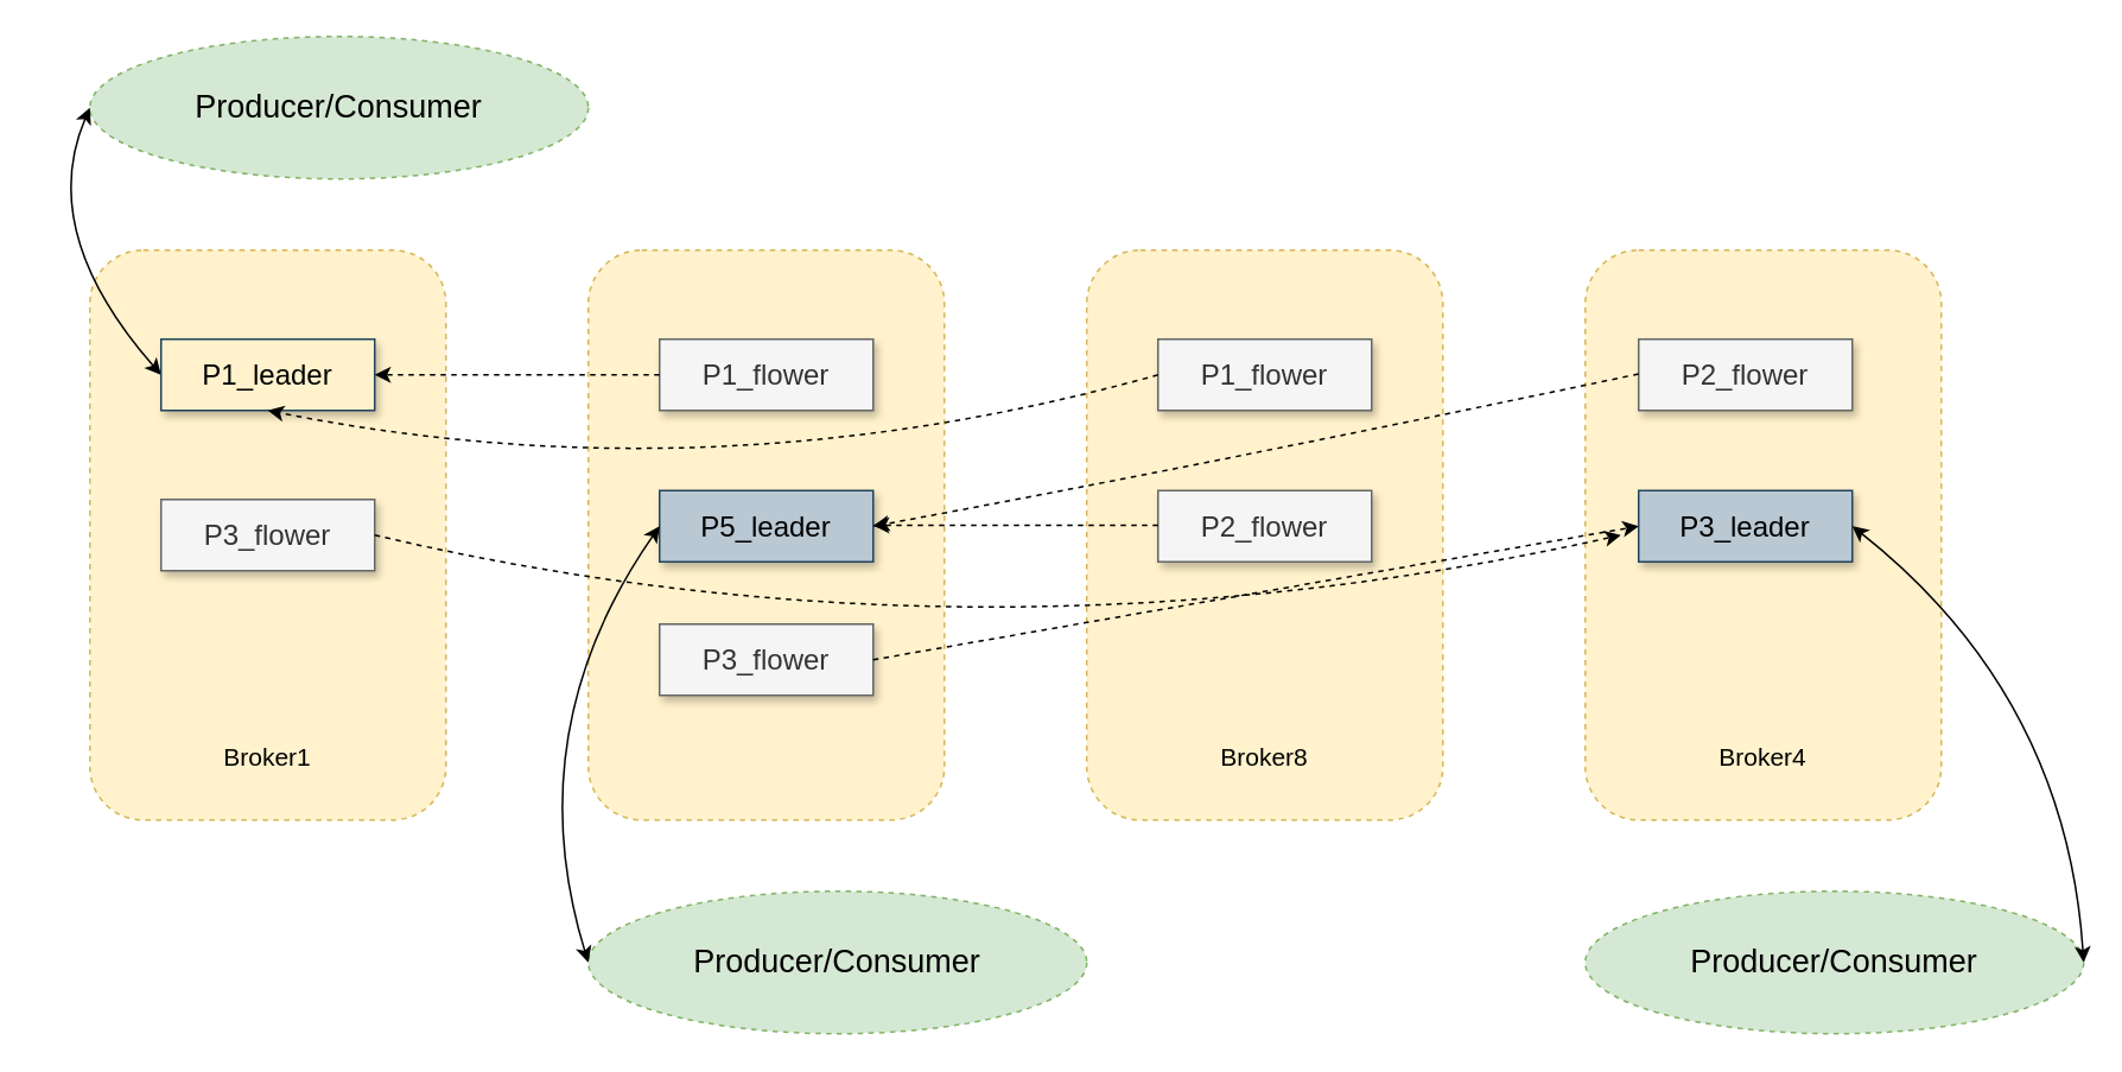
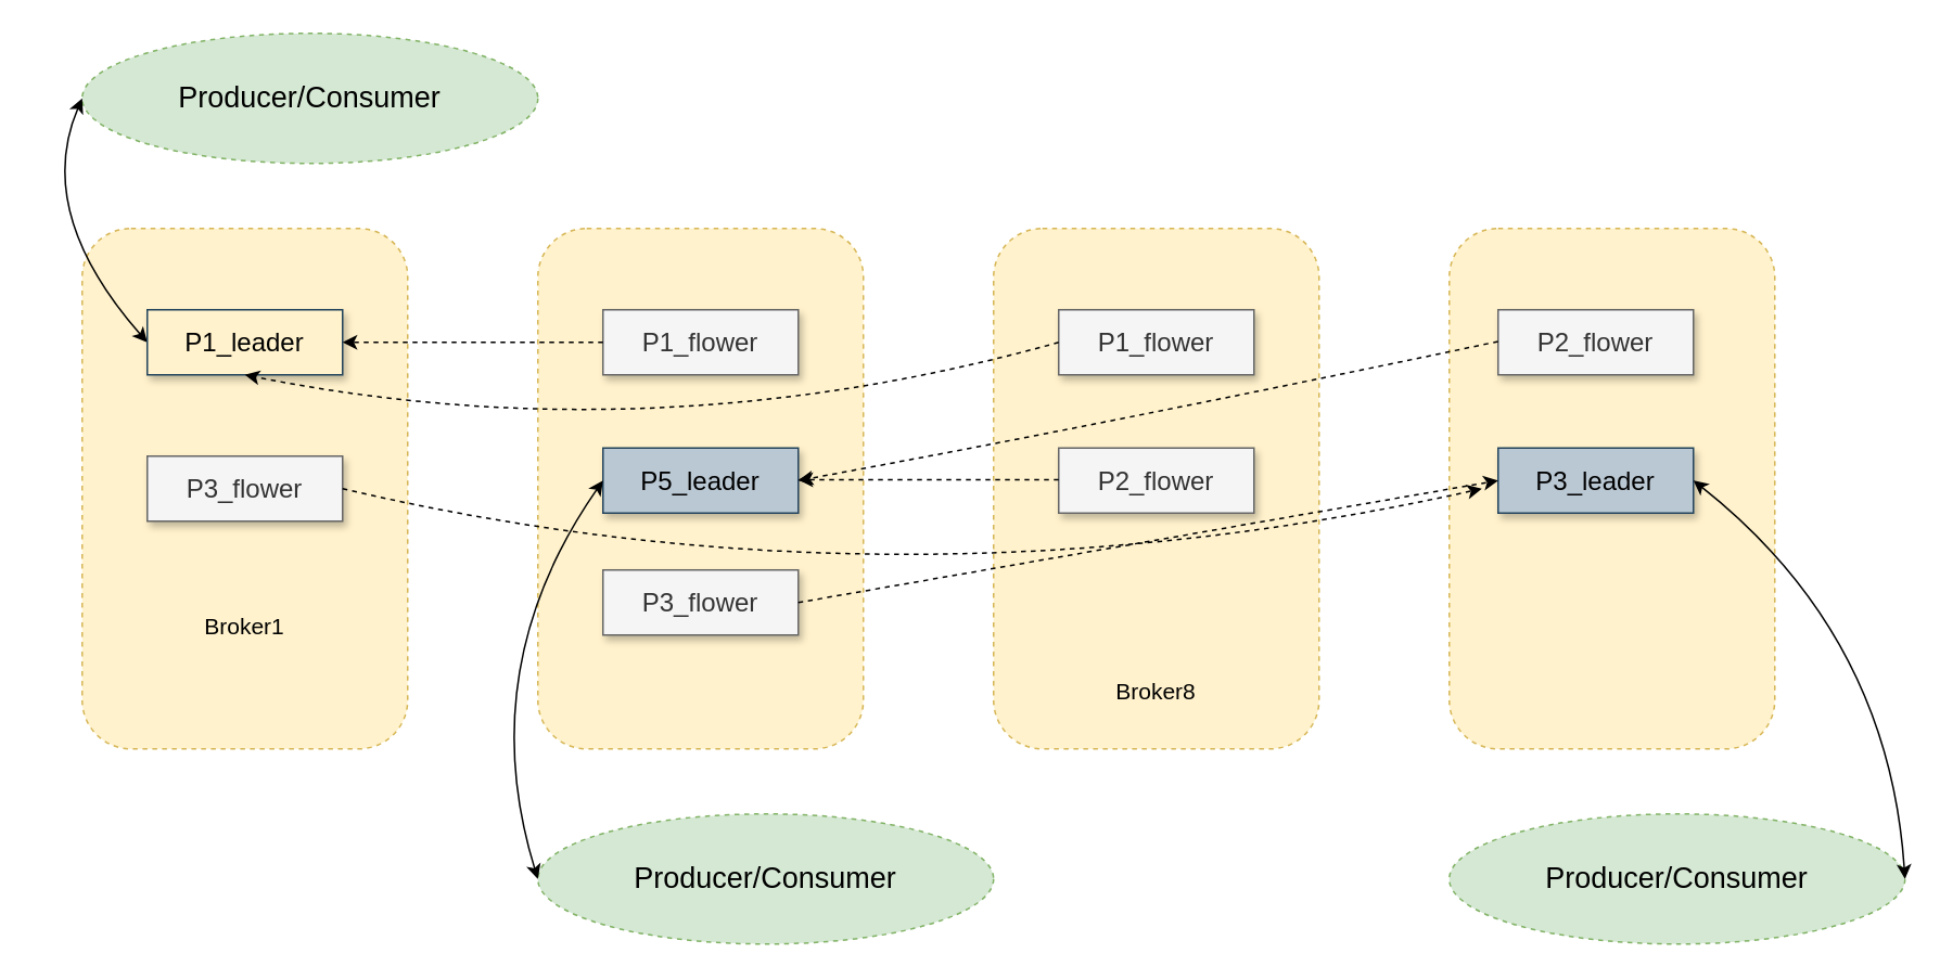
- <mxCell id="3" value="&lt;font style=&quot;font-size: 14px&quot;&gt;Broker1&lt;/font&gt;" style="text;html=1;strokeColor=none;fillColor=none;align=center;verticalAlign=middle;whiteSpace=wrap;rounded=0;dashed=1;" vertex="1" parent="1"><mxGeometry x="120" y="410" width="60" height="30" as="geometry" /></mxCell>
+ <mxCell id="3" value="&lt;font style=&quot;font-size: 14px&quot;&gt;Broker1&lt;/font&gt;" style="text;html=1;strokeColor=none;fillColor=none;align=center;verticalAlign=middle;whiteSpace=wrap;rounded=0;dashed=1;" vertex="1" parent="1"><mxGeometry x="120" y="370" width="60" height="30" as="geometry" /></mxCell>
- <mxCell id="7" value="&lt;font style=&quot;font-size: 14px&quot;&gt;Broker4&lt;/font&gt;" style="text;html=1;strokeColor=none;fillColor=none;align=center;verticalAlign=middle;whiteSpace=wrap;rounded=0;dashed=1;" vertex="1" parent="1"><mxGeometry x="960" y="410" width="60" height="30" as="geometry" /></mxCell>
